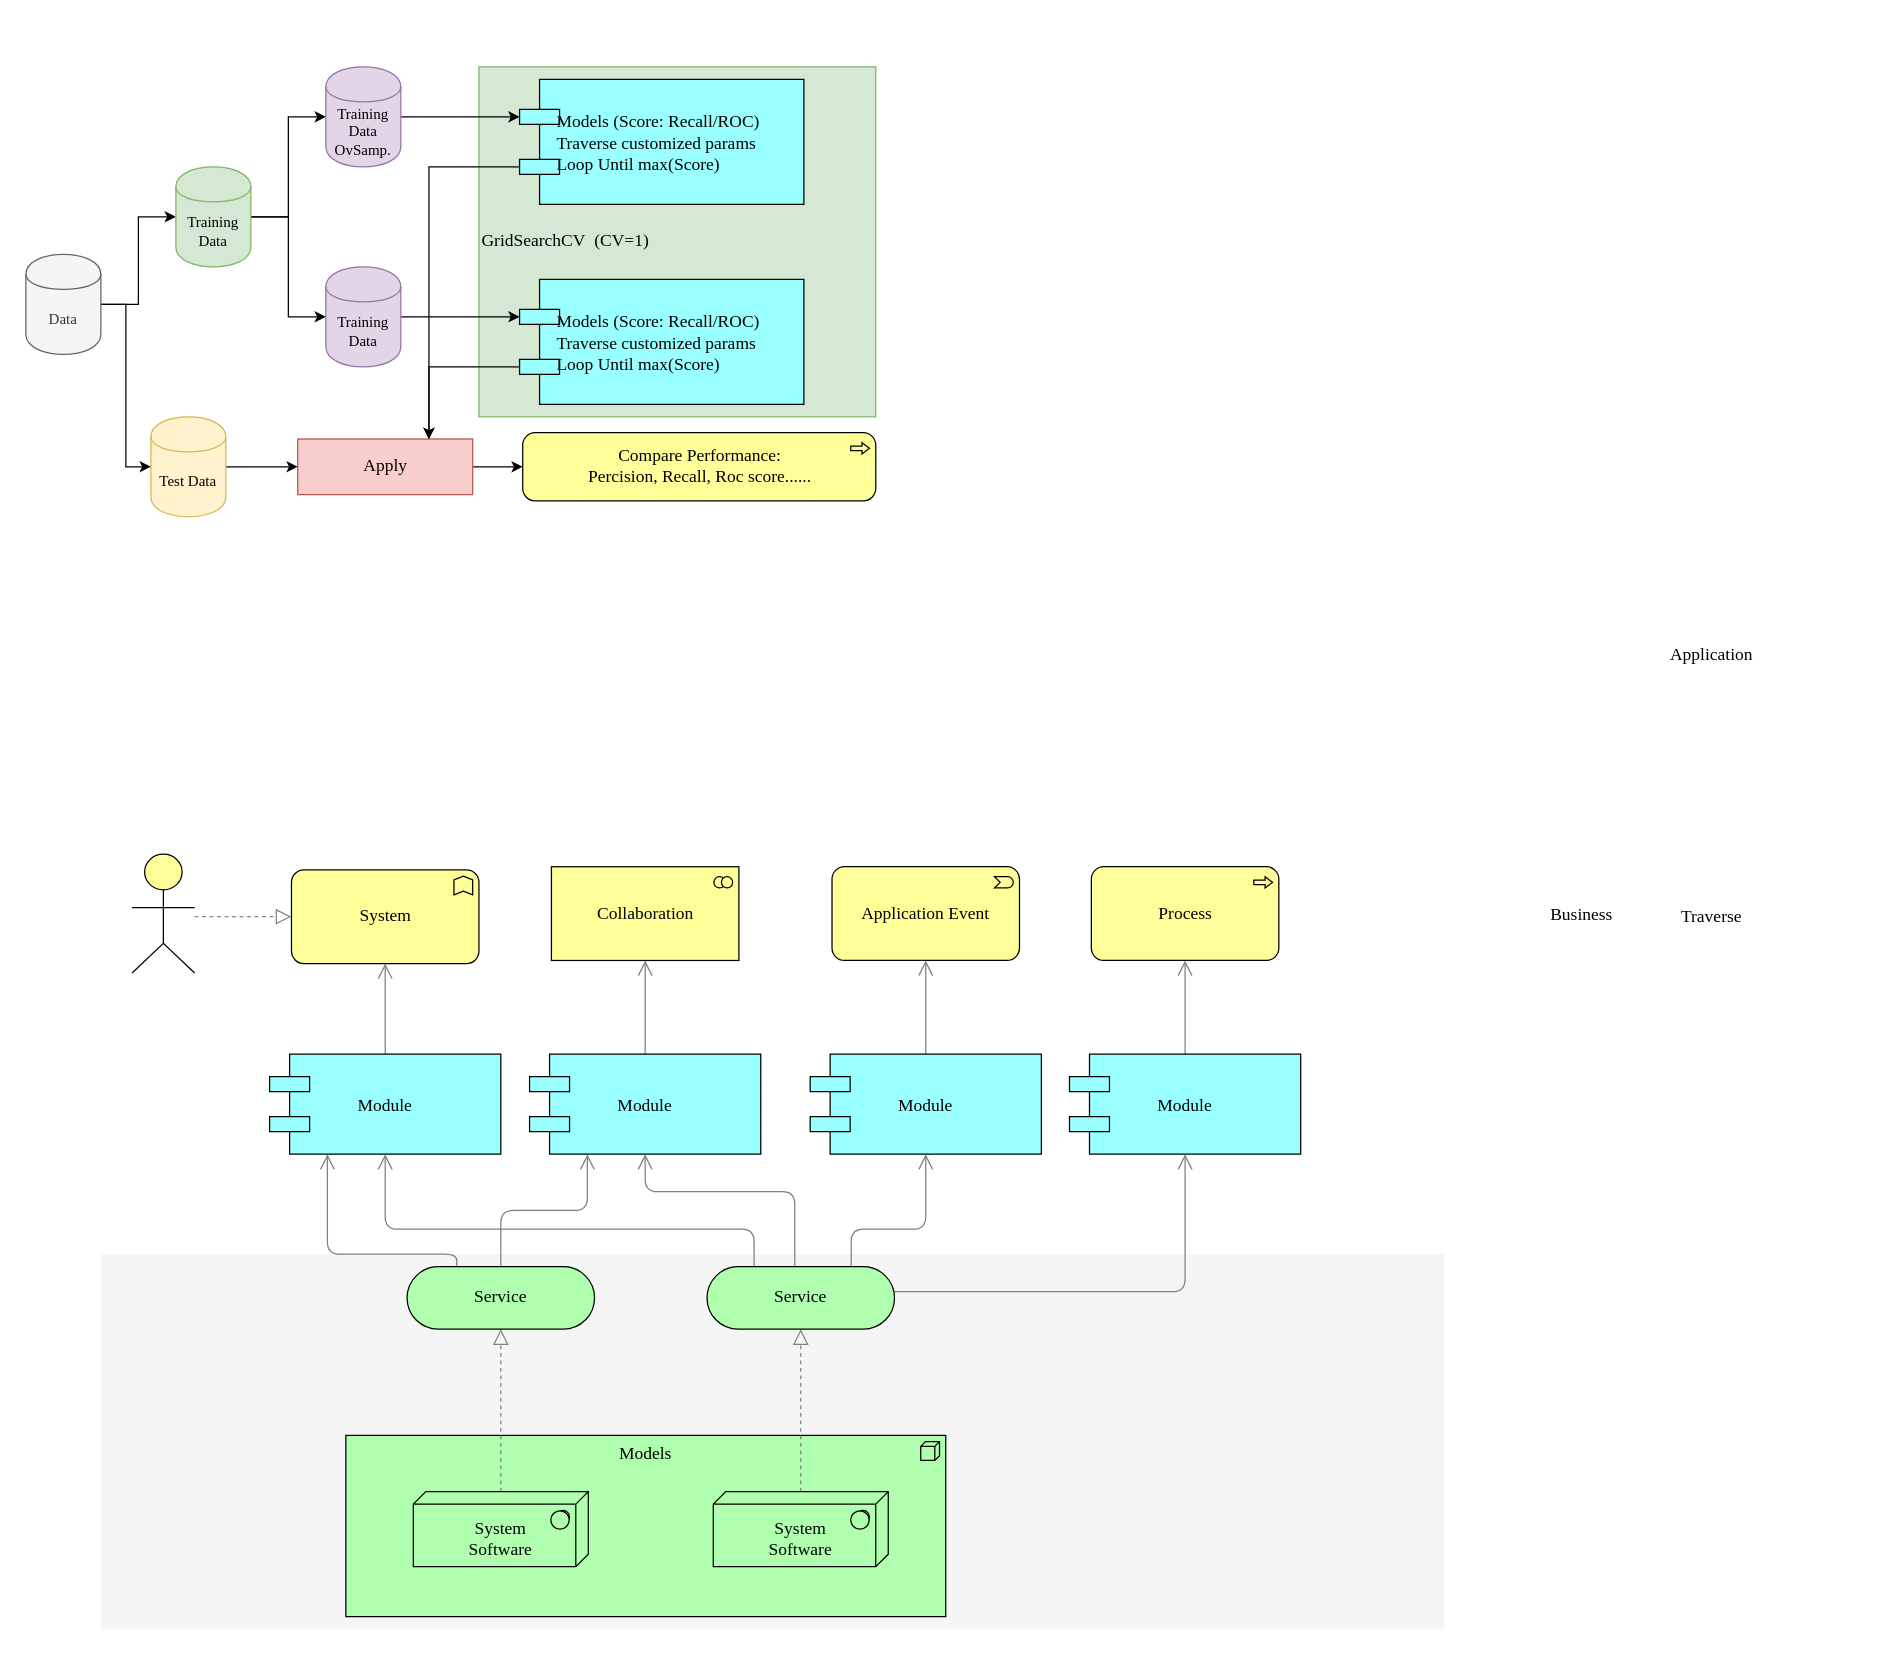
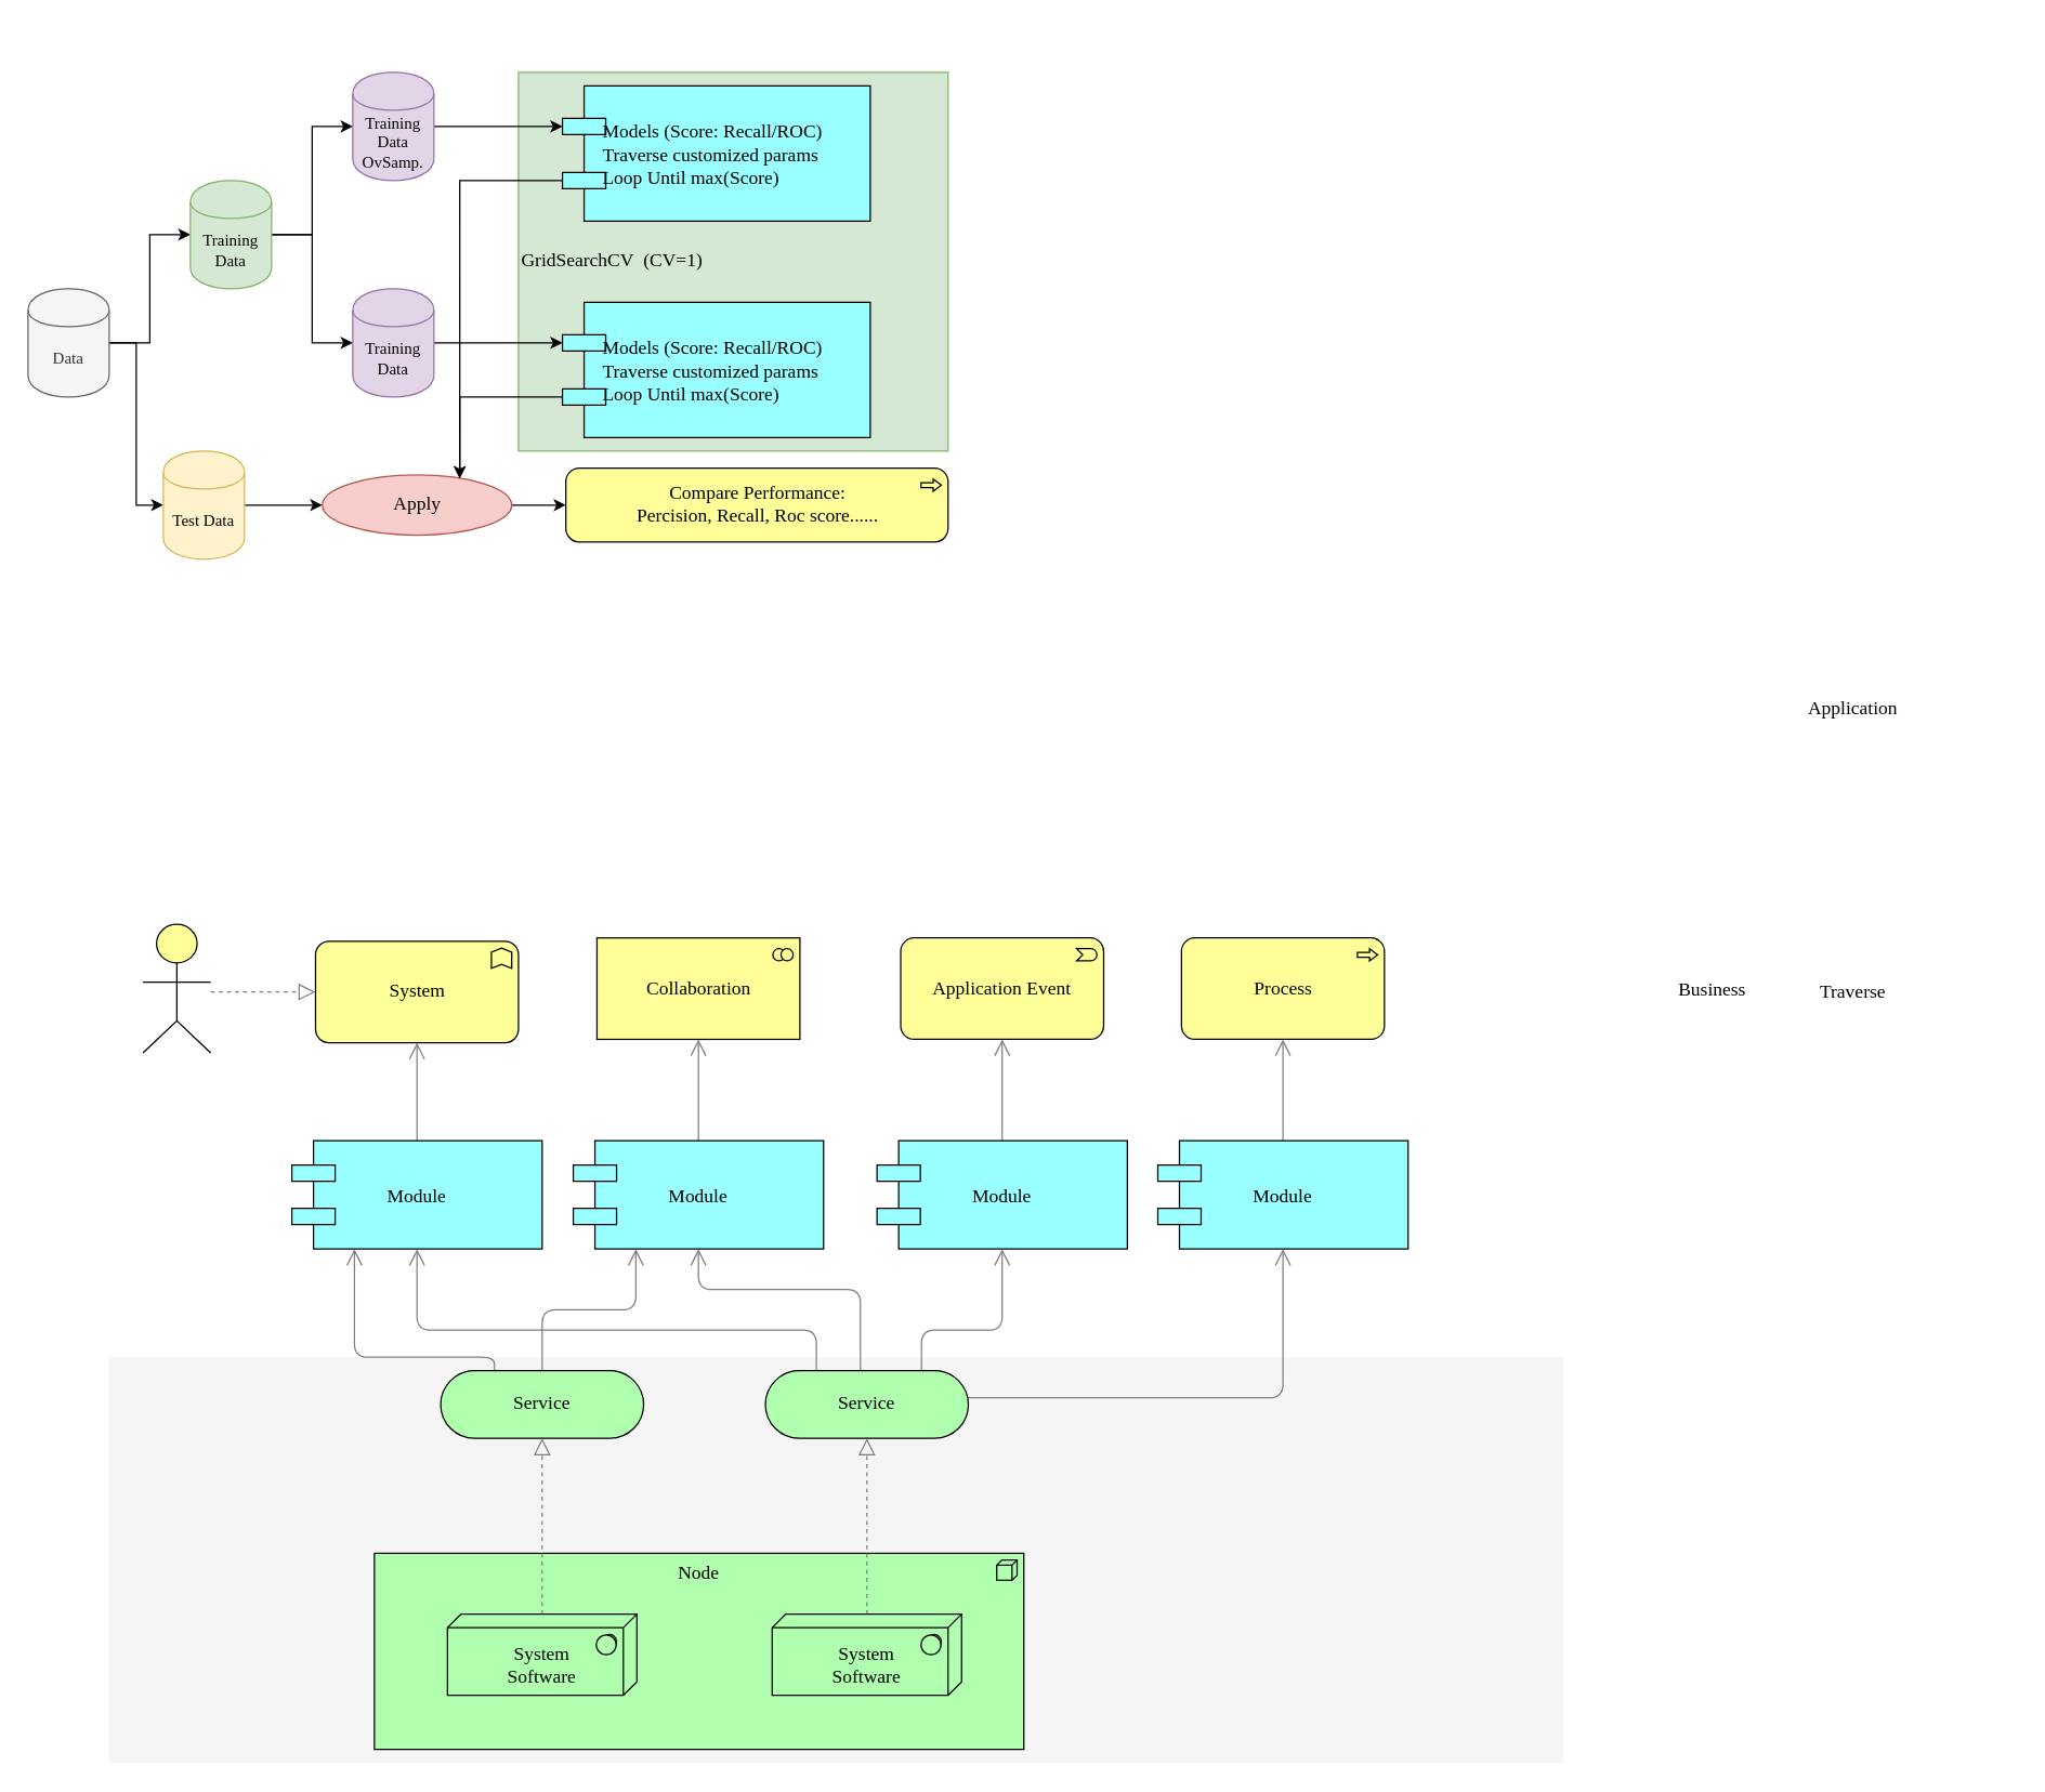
- <mxCell id="38" value="Data" style="shape=cylinder;whiteSpace=wrap;html=1;boundedLbl=1;backgroundOutline=1;fontFamily=Comic Sans MS;fillColor=#f5f5f5;strokeColor=#666666;fontColor=#333333;" vertex="1" parent="1"><mxGeometry x="20" y="170" width="60" height="80" as="geometry" /></mxCell>
+ <mxCell id="38" value="Data" style="shape=cylinder;whiteSpace=wrap;html=1;boundedLbl=1;backgroundOutline=1;fontFamily=Comic Sans MS;fillColor=#f5f5f5;strokeColor=#666666;fontColor=#333333;" vertex="1" parent="1"><mxGeometry x="20" y="180" width="60" height="80" as="geometry" /></mxCell>
- <mxCell id="4" value="Apply" style="whiteSpace=wrap;html=1;strokeColor=#b85450;strokeWidth=1;fillColor=#f8cecc;fontSize=14;fontFamily=Comic Sans MS;" parent="1" vertex="1"><mxGeometry x="237.5" y="317.75" width="140" height="44.5" as="geometry" /></mxCell>
+ <mxCell id="4" value="Apply" style="ellipse;whiteSpace=wrap;html=1;strokeColor=#b85450;strokeWidth=1;fillColor=#f8cecc;fontSize=14;fontFamily=Comic Sans MS;" parent="1" vertex="1"><mxGeometry x="237.5" y="317.75" width="140" height="44.5" as="geometry" /></mxCell>
- <mxCell id="6" value="Models" style="html=1;whiteSpace=wrap;fillColor=#AFFFAF;shape=mxgraph.archimate3.application;appType=node;archiType=square;fontSize=14;verticalAlign=top;fontFamily=Comic Sans MS;" parent="1" vertex="1"><mxGeometry x="276" y="1115" width="480" height="145" as="geometry" /></mxCell>
+ <mxCell id="6" value="Node" style="html=1;whiteSpace=wrap;fillColor=#AFFFAF;shape=mxgraph.archimate3.application;appType=node;archiType=square;fontSize=14;verticalAlign=top;fontFamily=Comic Sans MS;" parent="1" vertex="1"><mxGeometry x="276" y="1115" width="480" height="145" as="geometry" /></mxCell>
